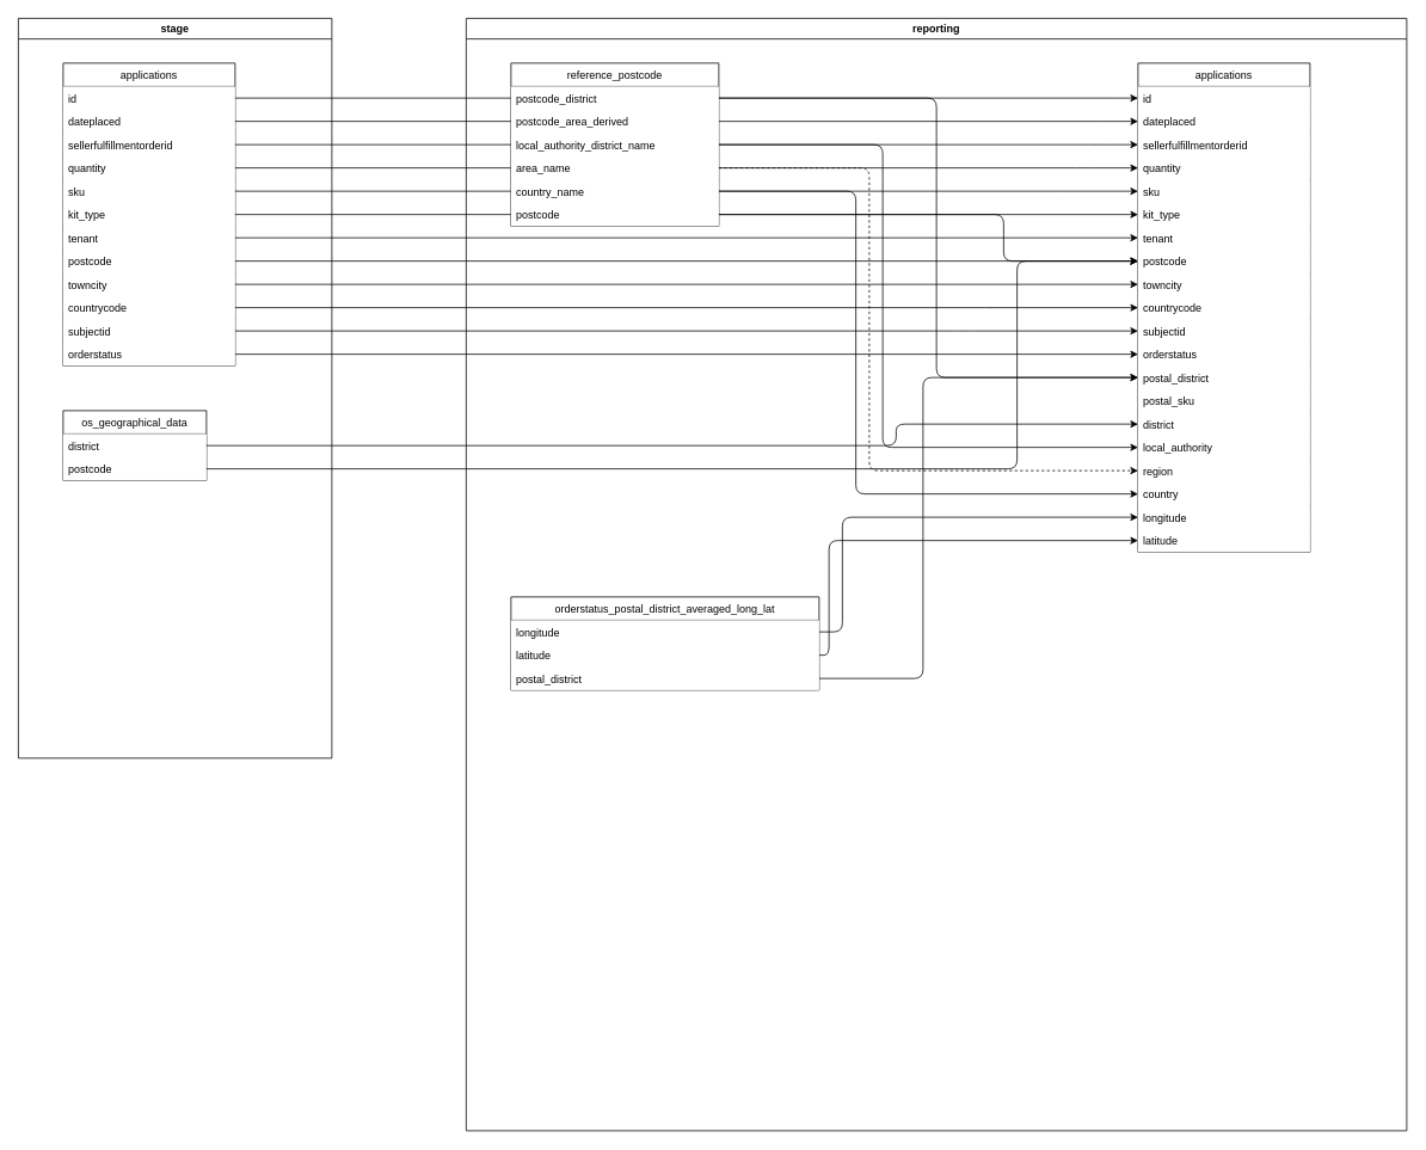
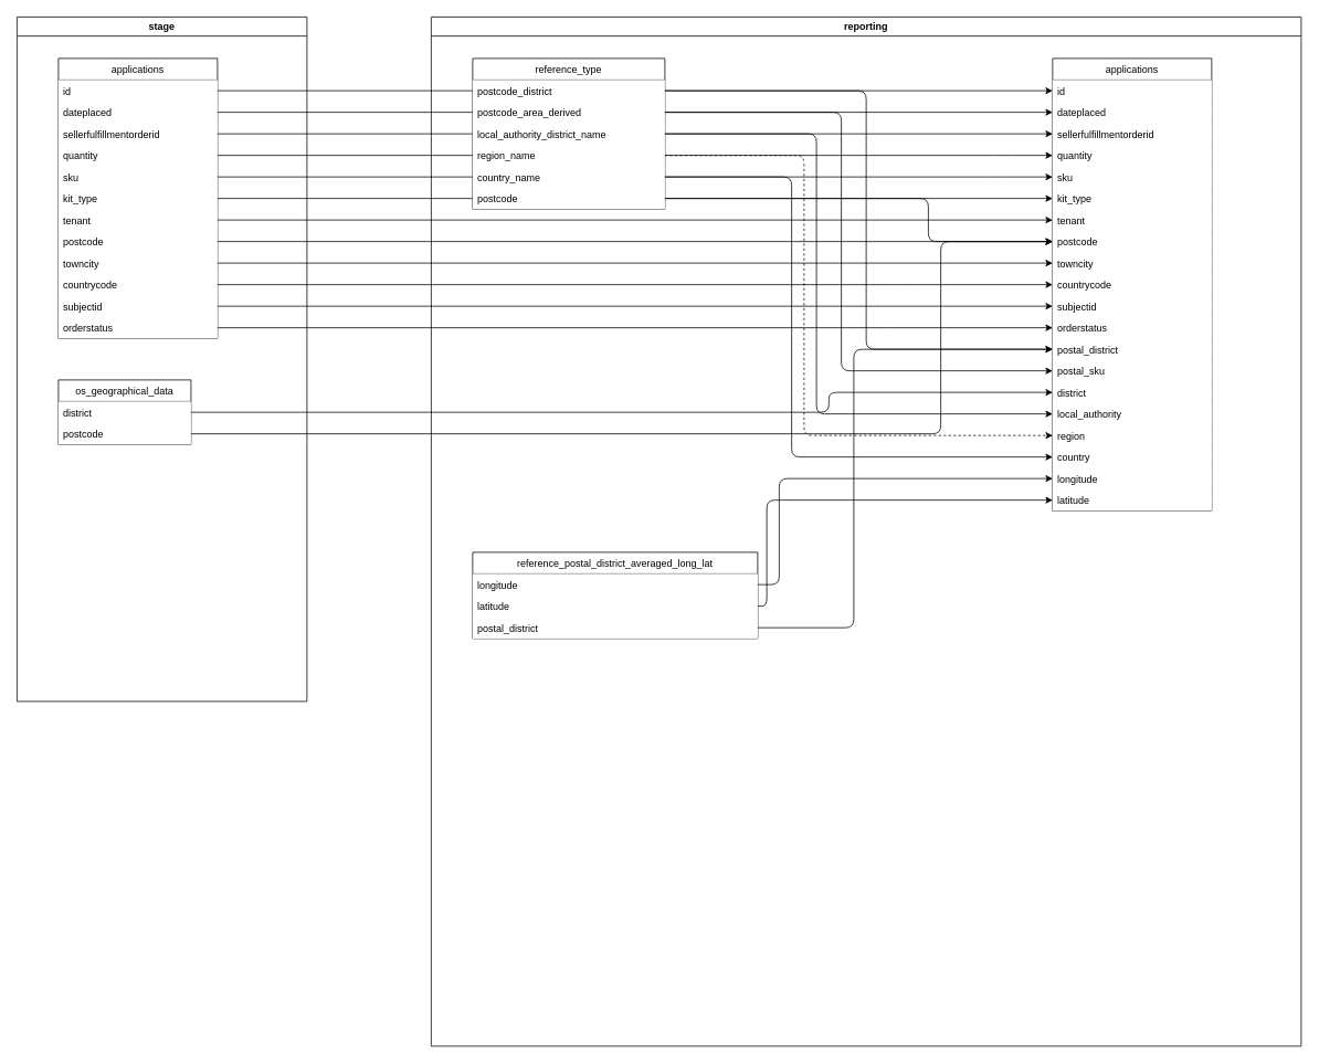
- <mxCell id="43" value="reference_postcode" style="swimlane;fontStyle=0;childLayout=stackLayout;horizontal=1;startSize=26;fillColor=#FFFFFF;horizontalStack=0;resizeParent=1;resizeParentMax=0;resizeLast=0;collapsible=1;marginBottom=0;" parent="42" vertex="1"><mxGeometry x="50" y="50" width="232" height="182" as="geometry" /></mxCell>
+ <mxCell id="43" value="reference_type" style="swimlane;fontStyle=0;childLayout=stackLayout;horizontal=1;startSize=26;fillColor=#FFFFFF;horizontalStack=0;resizeParent=1;resizeParentMax=0;resizeLast=0;collapsible=1;marginBottom=0;" parent="42" vertex="1"><mxGeometry x="50" y="50" width="232" height="182" as="geometry" /></mxCell>
- <mxCell id="47" value="area_name" style="text;strokeColor=none;fillColor=#FFFFFF;align=left;verticalAlign=top;spacingLeft=4;spacingRight=4;overflow=hidden;rotatable=0;points=[[0,0.5],[1,0.5]];portConstraint=eastwest;" parent="43" vertex="1"><mxGeometry y="104" width="232" height="26" as="geometry" /></mxCell>
+ <mxCell id="47" value="region_name" style="text;strokeColor=none;fillColor=#FFFFFF;align=left;verticalAlign=top;spacingLeft=4;spacingRight=4;overflow=hidden;rotatable=0;points=[[0,0.5],[1,0.5]];portConstraint=eastwest;" parent="43" vertex="1"><mxGeometry y="104" width="232" height="26" as="geometry" /></mxCell>
+ <mxCell id="35" value="" style="edgeStyle=elbowEdgeStyle;elbow=horizontal;endArrow=classic;html=1;exitX=1;exitY=0.5;exitDx=0;exitDy=0;entryX=0;entryY=0.5;entryDx=0;entryDy=0;" parent="1" source="45" target="68" edge="1"><mxGeometry width="50" height="50" relative="1" as="geometry"><Array as="points"><mxPoint x="1015" y="434" /></Array></mxGeometry></mxCell>
- <mxCell id="50" value="orderstatus_postal_district_averaged_long_lat" style="swimlane;fontStyle=0;childLayout=stackLayout;horizontal=1;startSize=26;fillColor=#FFFFFF;horizontalStack=0;resizeParent=1;resizeParentMax=0;resizeLast=0;collapsible=1;marginBottom=0;" parent="42" vertex="1"><mxGeometry x="50" y="646" width="344" height="104" as="geometry" /></mxCell>
+ <mxCell id="50" value="reference_postal_district_averaged_long_lat" style="swimlane;fontStyle=0;childLayout=stackLayout;horizontal=1;startSize=26;fillColor=#FFFFFF;horizontalStack=0;resizeParent=1;resizeParentMax=0;resizeLast=0;collapsible=1;marginBottom=0;" parent="42" vertex="1"><mxGeometry x="50" y="646" width="344" height="104" as="geometry" /></mxCell>
